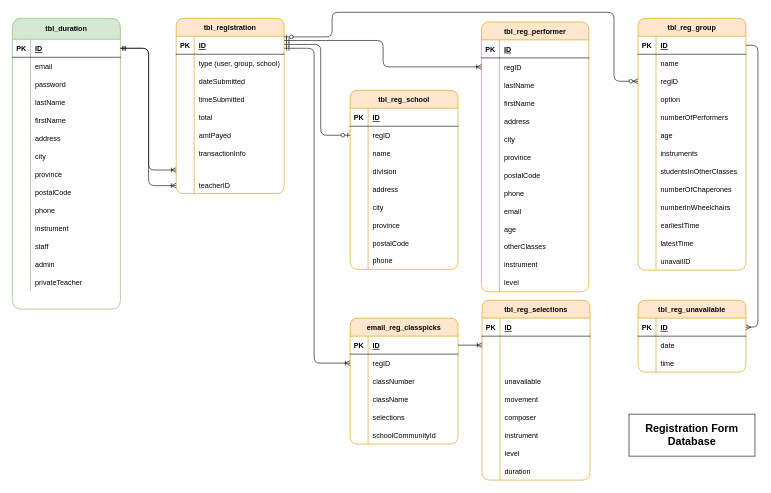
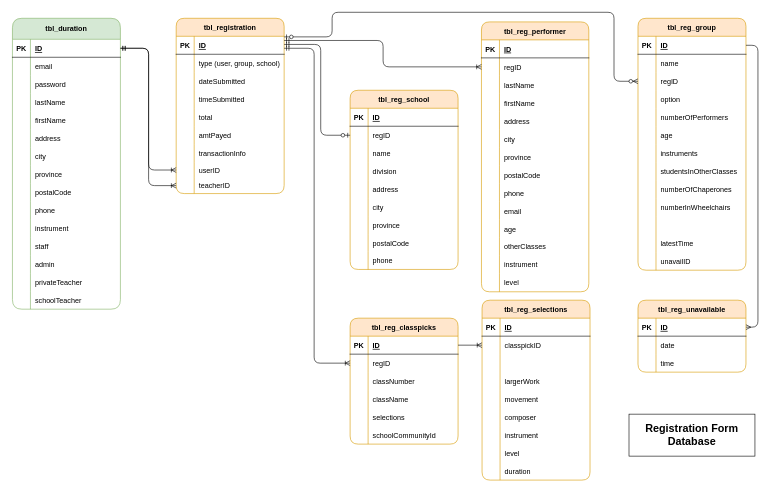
+ <mxCell id="119" value="userID" style="shape=partialRectangle;connectable=0;fillColor=none;top=0;left=0;bottom=0;right=0;align=left;spacingLeft=6;overflow=hidden;rounded=1;" parent="117" vertex="1"><mxGeometry x="30" width="150" height="26" as="geometry"><mxRectangle width="150" height="26" as="alternateBounds" /></mxGeometry></mxCell>
- <mxCell id="78" value="earliestTime" style="shape=partialRectangle;connectable=0;fillColor=none;top=0;left=0;bottom=0;right=0;align=left;spacingLeft=6;overflow=hidden;" parent="76" vertex="1"><mxGeometry x="30" width="150" height="30" as="geometry"><mxRectangle width="150" height="30" as="alternateBounds" /></mxGeometry></mxCell>
+ <mxCell id="249" value="schoolTeacher" style="shape=partialRectangle;connectable=0;fillColor=none;top=0;left=0;bottom=0;right=0;align=left;spacingLeft=6;overflow=hidden;" vertex="1" parent="247"><mxGeometry x="30" width="150" height="30" as="geometry"><mxRectangle width="150" height="30" as="alternateBounds" /></mxGeometry></mxCell>
- <mxCell id="153" value="email_reg_classpicks" style="shape=table;startSize=30;container=1;collapsible=1;childLayout=tableLayout;fixedRows=1;rowLines=0;fontStyle=1;align=center;resizeLast=1;rounded=1;fillColor=#ffe6cc;strokeColor=#d79b00;" parent="1" vertex="1"><mxGeometry x="583" y="530" width="180" height="210" as="geometry" /></mxCell>
+ <mxCell id="153" value="tbl_reg_classpicks" style="shape=table;startSize=30;container=1;collapsible=1;childLayout=tableLayout;fixedRows=1;rowLines=0;fontStyle=1;align=center;resizeLast=1;rounded=1;fillColor=#ffe6cc;strokeColor=#d79b00;" parent="1" vertex="1"><mxGeometry x="583" y="530" width="180" height="210" as="geometry" /></mxCell>
+ <mxCell id="178" value="classpickID" style="shape=partialRectangle;connectable=0;fillColor=none;top=0;left=0;bottom=0;right=0;align=left;spacingLeft=6;overflow=hidden;rounded=1;" parent="176" vertex="1"><mxGeometry x="30" width="150" height="30" as="geometry"><mxRectangle width="150" height="30" as="alternateBounds" /></mxGeometry></mxCell>
- <mxCell id="183" value="unavailable" style="shape=partialRectangle;connectable=0;fillColor=none;top=0;left=0;bottom=0;right=0;align=left;spacingLeft=6;overflow=hidden;rounded=1;" parent="181" vertex="1"><mxGeometry x="30" width="150" height="30" as="geometry"><mxRectangle width="150" height="30" as="alternateBounds" /></mxGeometry></mxCell>
+ <mxCell id="183" value="largerWork" style="shape=partialRectangle;connectable=0;fillColor=none;top=0;left=0;bottom=0;right=0;align=left;spacingLeft=6;overflow=hidden;rounded=1;" parent="181" vertex="1"><mxGeometry x="30" width="150" height="30" as="geometry"><mxRectangle width="150" height="30" as="alternateBounds" /></mxGeometry></mxCell>
